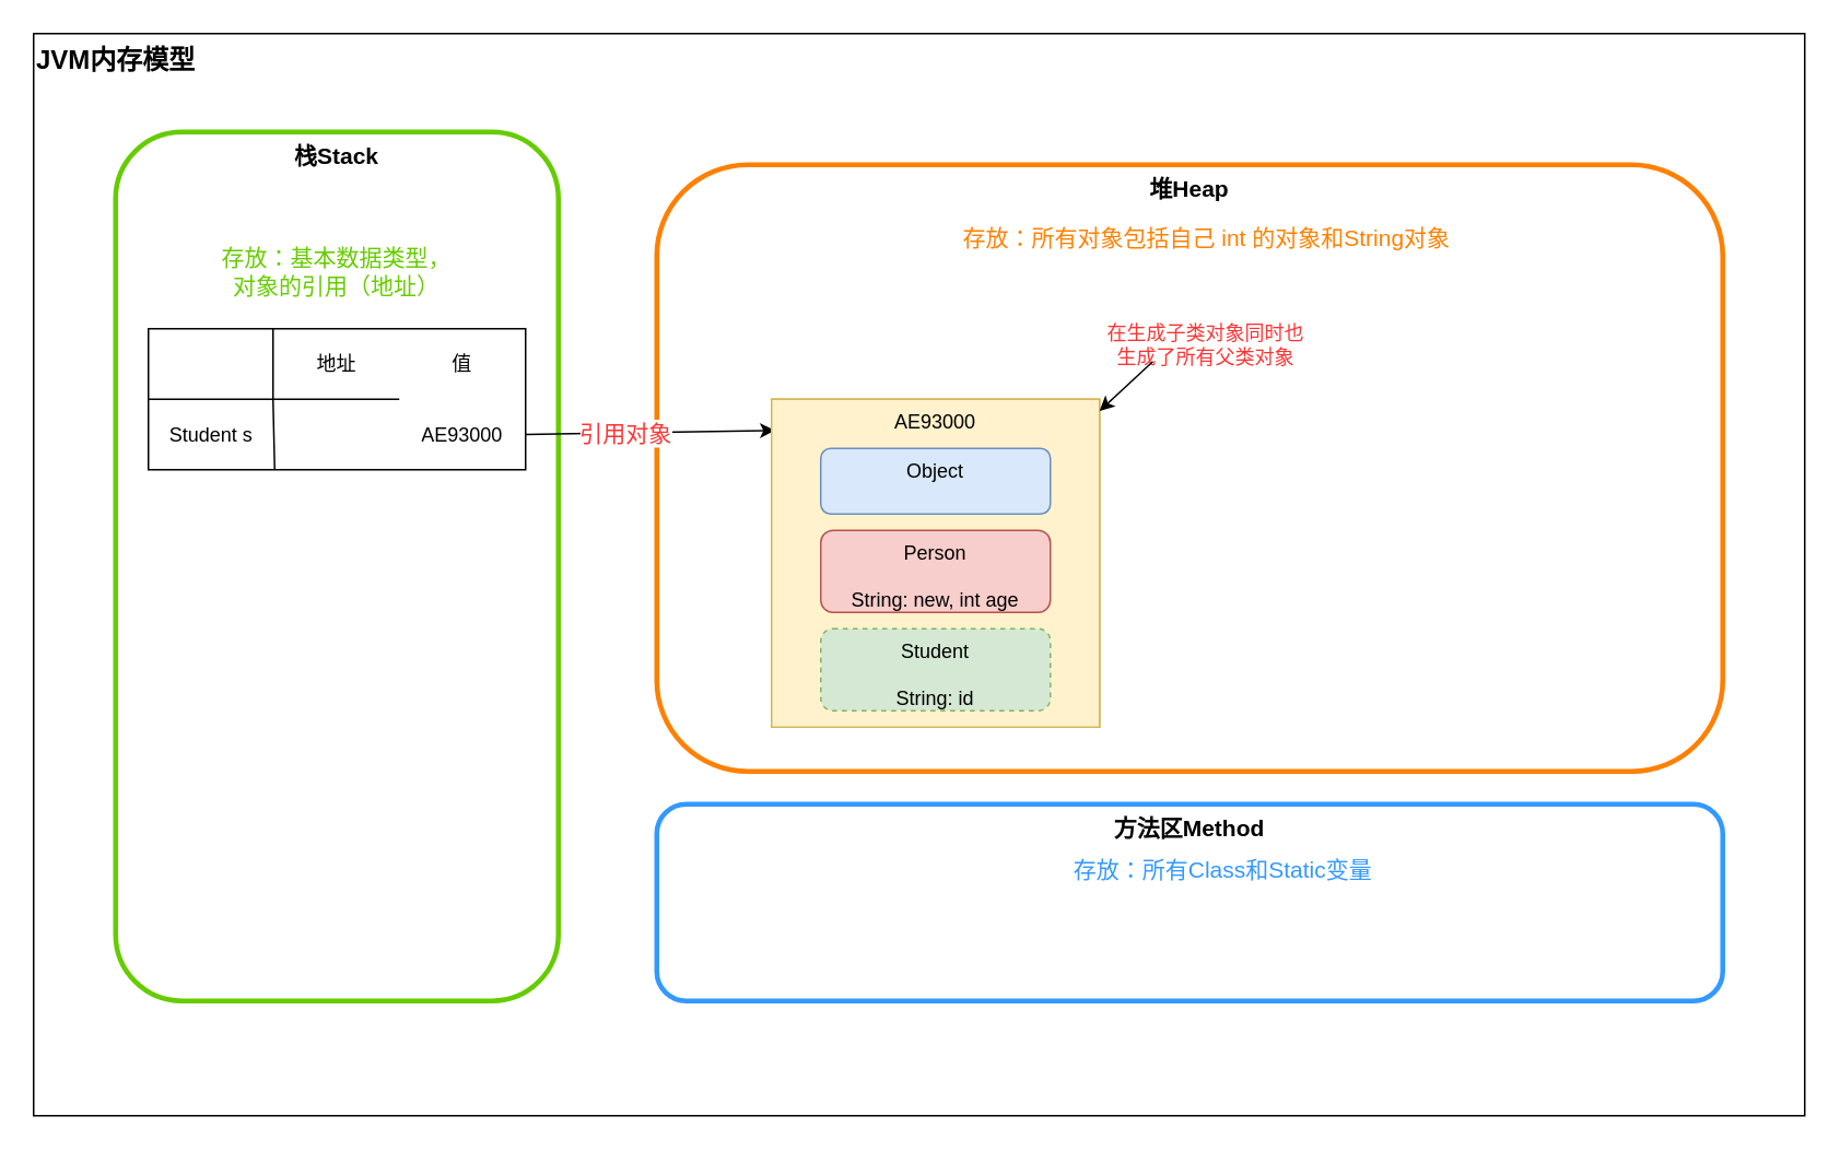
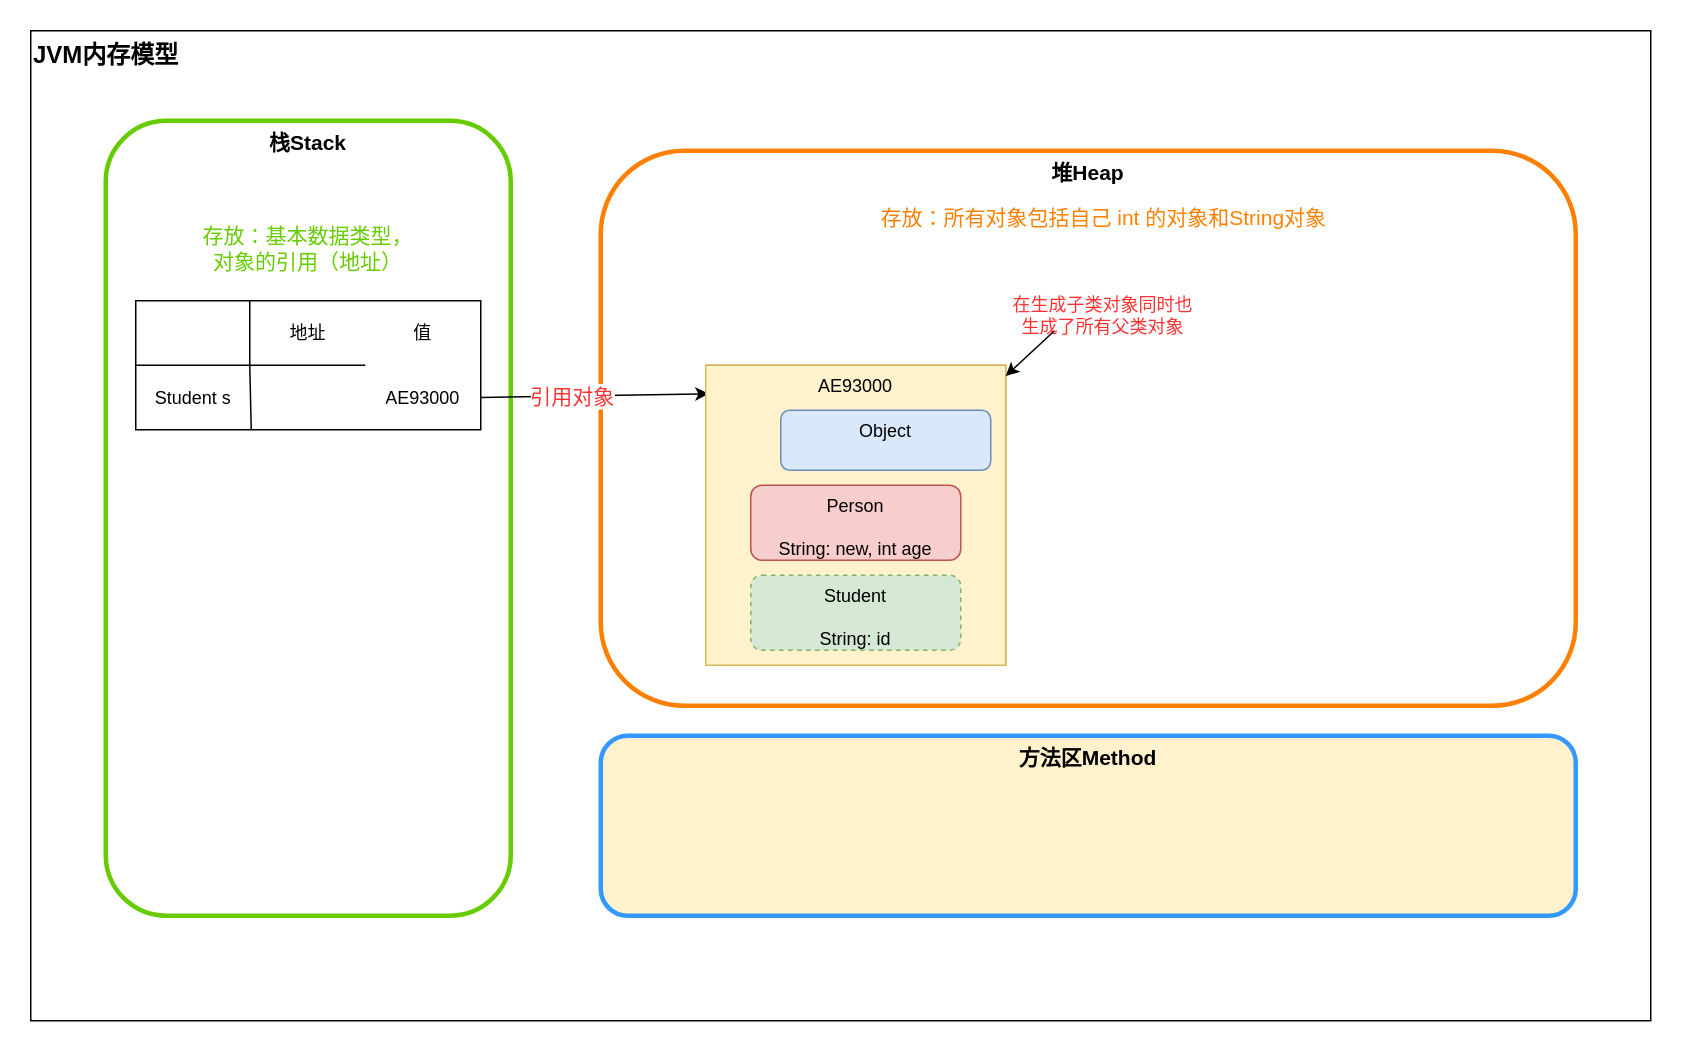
- <mxCell id="13" value="Object" style="rounded=1;whiteSpace=wrap;html=1;align=center;verticalAlign=top;fillColor=#dae8fc;strokeColor=#6c8ebf;" vertex="1" parent="11"><mxGeometry x="30" y="30" width="140" height="40" as="geometry" /></mxCell>
+ <mxCell id="13" value="Object" style="rounded=1;whiteSpace=wrap;html=1;align=center;verticalAlign=top;fillColor=#dae8fc;strokeColor=#6c8ebf;" vertex="1" parent="11"><mxGeometry x="50" y="30" width="140" height="40" as="geometry" /></mxCell>
- <mxCell id="8" value="存放：所有Class和Static变量" style="text;html=1;strokeColor=none;fillColor=none;align=center;verticalAlign=middle;whiteSpace=wrap;rounded=0;fontSize=14;fontColor=#3399FF;" vertex="1" parent="1"><mxGeometry x="550" y="515" width="391" height="30" as="geometry" /></mxCell>
- <mxCell id="6" value="方法区Method" style="rounded=1;whiteSpace=wrap;html=1;fontSize=14;verticalAlign=top;align=center;fontStyle=1;strokeWidth=3;strokeColor=#3399FF;" vertex="1" parent="1"><mxGeometry x="400" y="490" width="650" height="120" as="geometry" /></mxCell>
+ <mxCell id="6" value="方法区Method" style="rounded=1;whiteSpace=wrap;html=1;fontSize=14;verticalAlign=top;align=center;fontStyle=1;strokeWidth=3;strokeColor=#3399FF;fillColor=#fff2cc;" vertex="1" parent="1"><mxGeometry x="400" y="490" width="650" height="120" as="geometry" /></mxCell>
